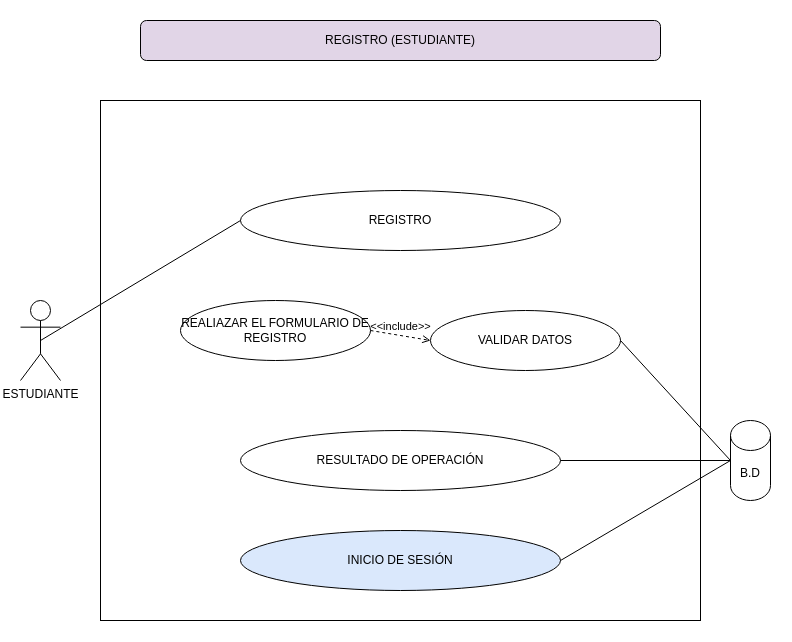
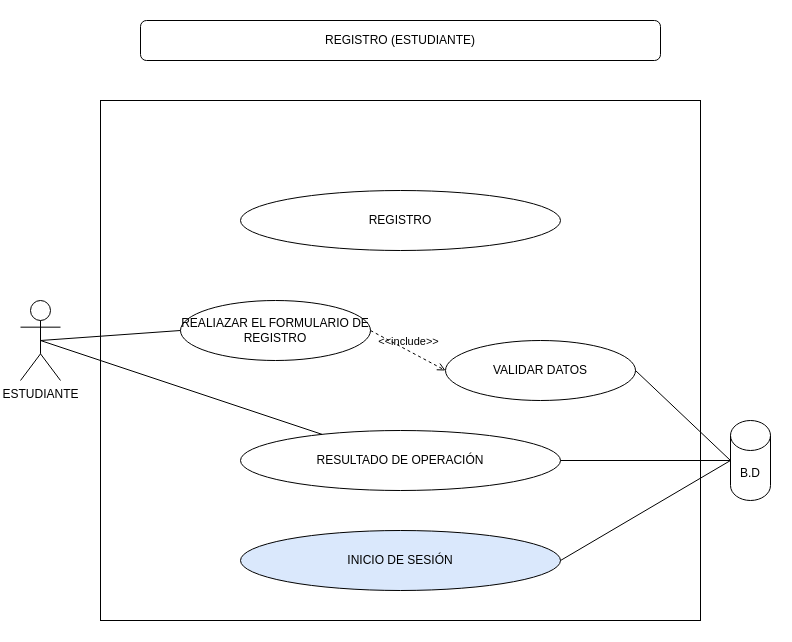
- <mxCell id="3" value="REGISTRO (ESTUDIANTE)" style="rounded=1;whiteSpace=wrap;html=1;fillColor=#e1d5e7;" parent="1" vertex="1"><mxGeometry x="140" y="20" width="520" height="40" as="geometry" /></mxCell>
+ <mxCell id="3" value="REGISTRO (ESTUDIANTE)" style="rounded=1;whiteSpace=wrap;html=1;" parent="1" vertex="1"><mxGeometry x="140" y="20" width="520" height="40" as="geometry" /></mxCell>
- <mxCell id="12" value="" style="endArrow=none;html=1;exitX=0.5;exitY=0.5;exitDx=0;exitDy=0;exitPerimeter=0;entryX=0;entryY=0.5;entryDx=0;entryDy=0;" edge="1" parent="1" source="7" target="4"><mxGeometry width="50" height="50" relative="1" as="geometry"><mxPoint x="370" y="410" as="sourcePoint" /><mxPoint x="420" y="360" as="targetPoint" /></mxGeometry></mxCell>
+ <mxCell id="12" value="" style="endArrow=none;html=1;exitX=0.5;exitY=0.5;exitDx=0;exitDy=0;exitPerimeter=0;" edge="1" parent="1" source="7" target="8"><mxGeometry width="50" height="50" relative="1" as="geometry"><mxPoint x="370" y="410" as="sourcePoint" /><mxPoint x="420" y="360" as="targetPoint" /></mxGeometry></mxCell>
+ <mxCell id="13" value="" style="endArrow=none;html=1;exitX=0.5;exitY=0.5;exitDx=0;exitDy=0;exitPerimeter=0;entryX=0;entryY=0.5;entryDx=0;entryDy=0;" edge="1" parent="1" source="7" target="5"><mxGeometry width="50" height="50" relative="1" as="geometry"><mxPoint x="370" y="410" as="sourcePoint" /><mxPoint x="420" y="360" as="targetPoint" /></mxGeometry></mxCell>
- <mxCell id="6" value="VALIDAR DATOS" style="ellipse;whiteSpace=wrap;html=1;" parent="1" vertex="1"><mxGeometry x="430" y="310" width="190" height="60" as="geometry" /></mxCell>
+ <mxCell id="6" value="VALIDAR DATOS" style="ellipse;whiteSpace=wrap;html=1;" parent="1" vertex="1"><mxGeometry x="445" y="340" width="190" height="60" as="geometry" /></mxCell>
